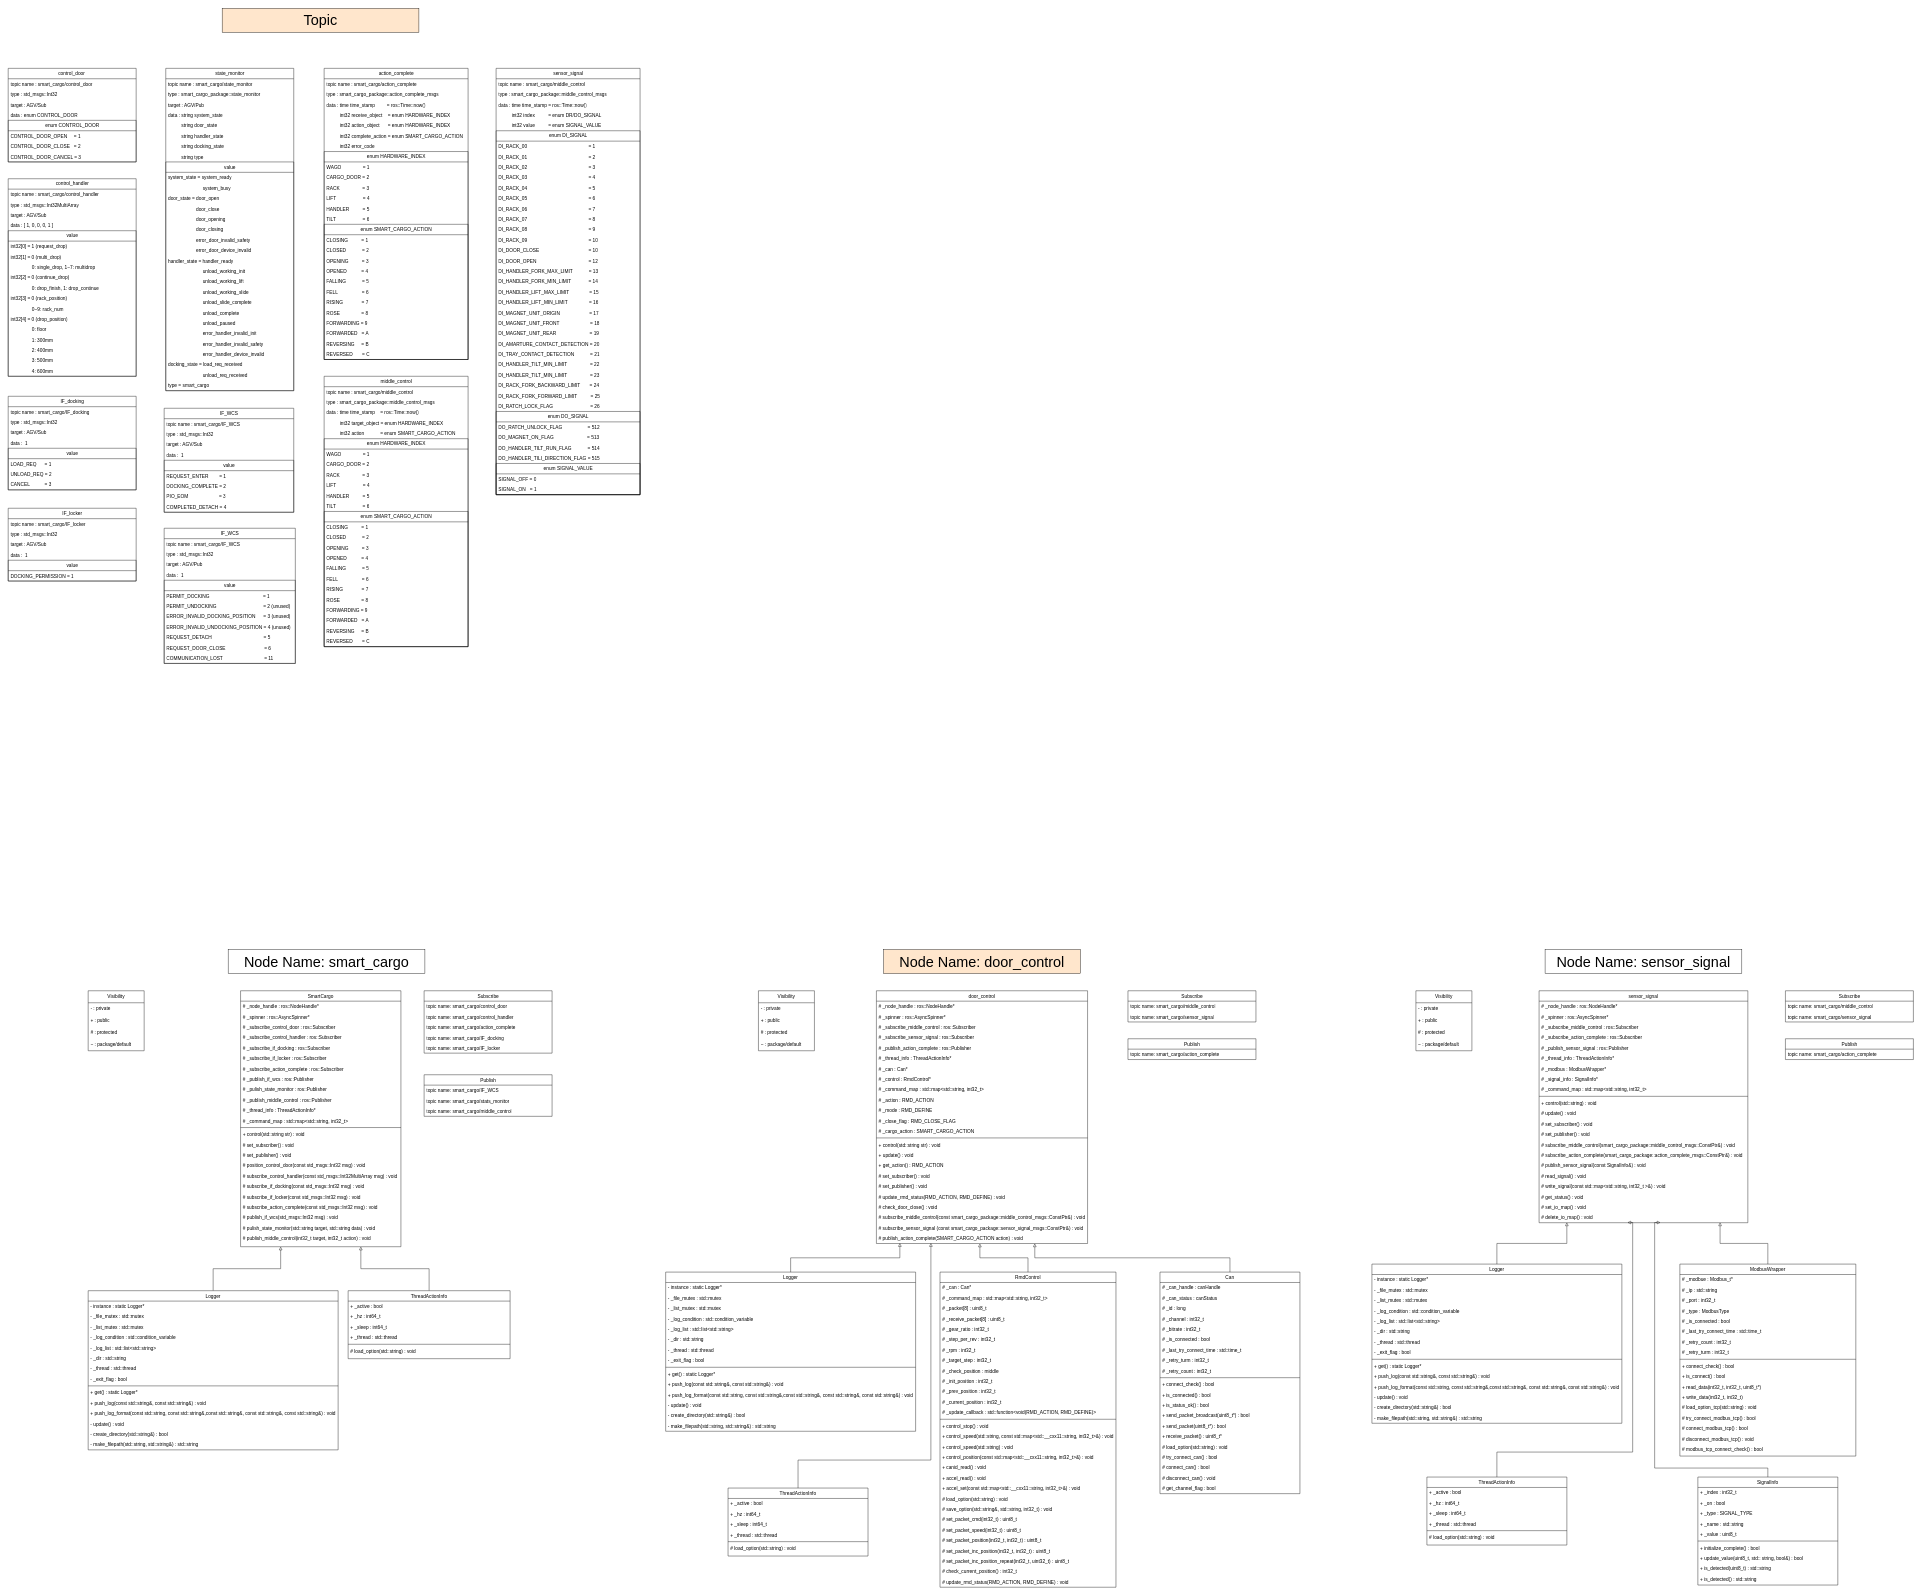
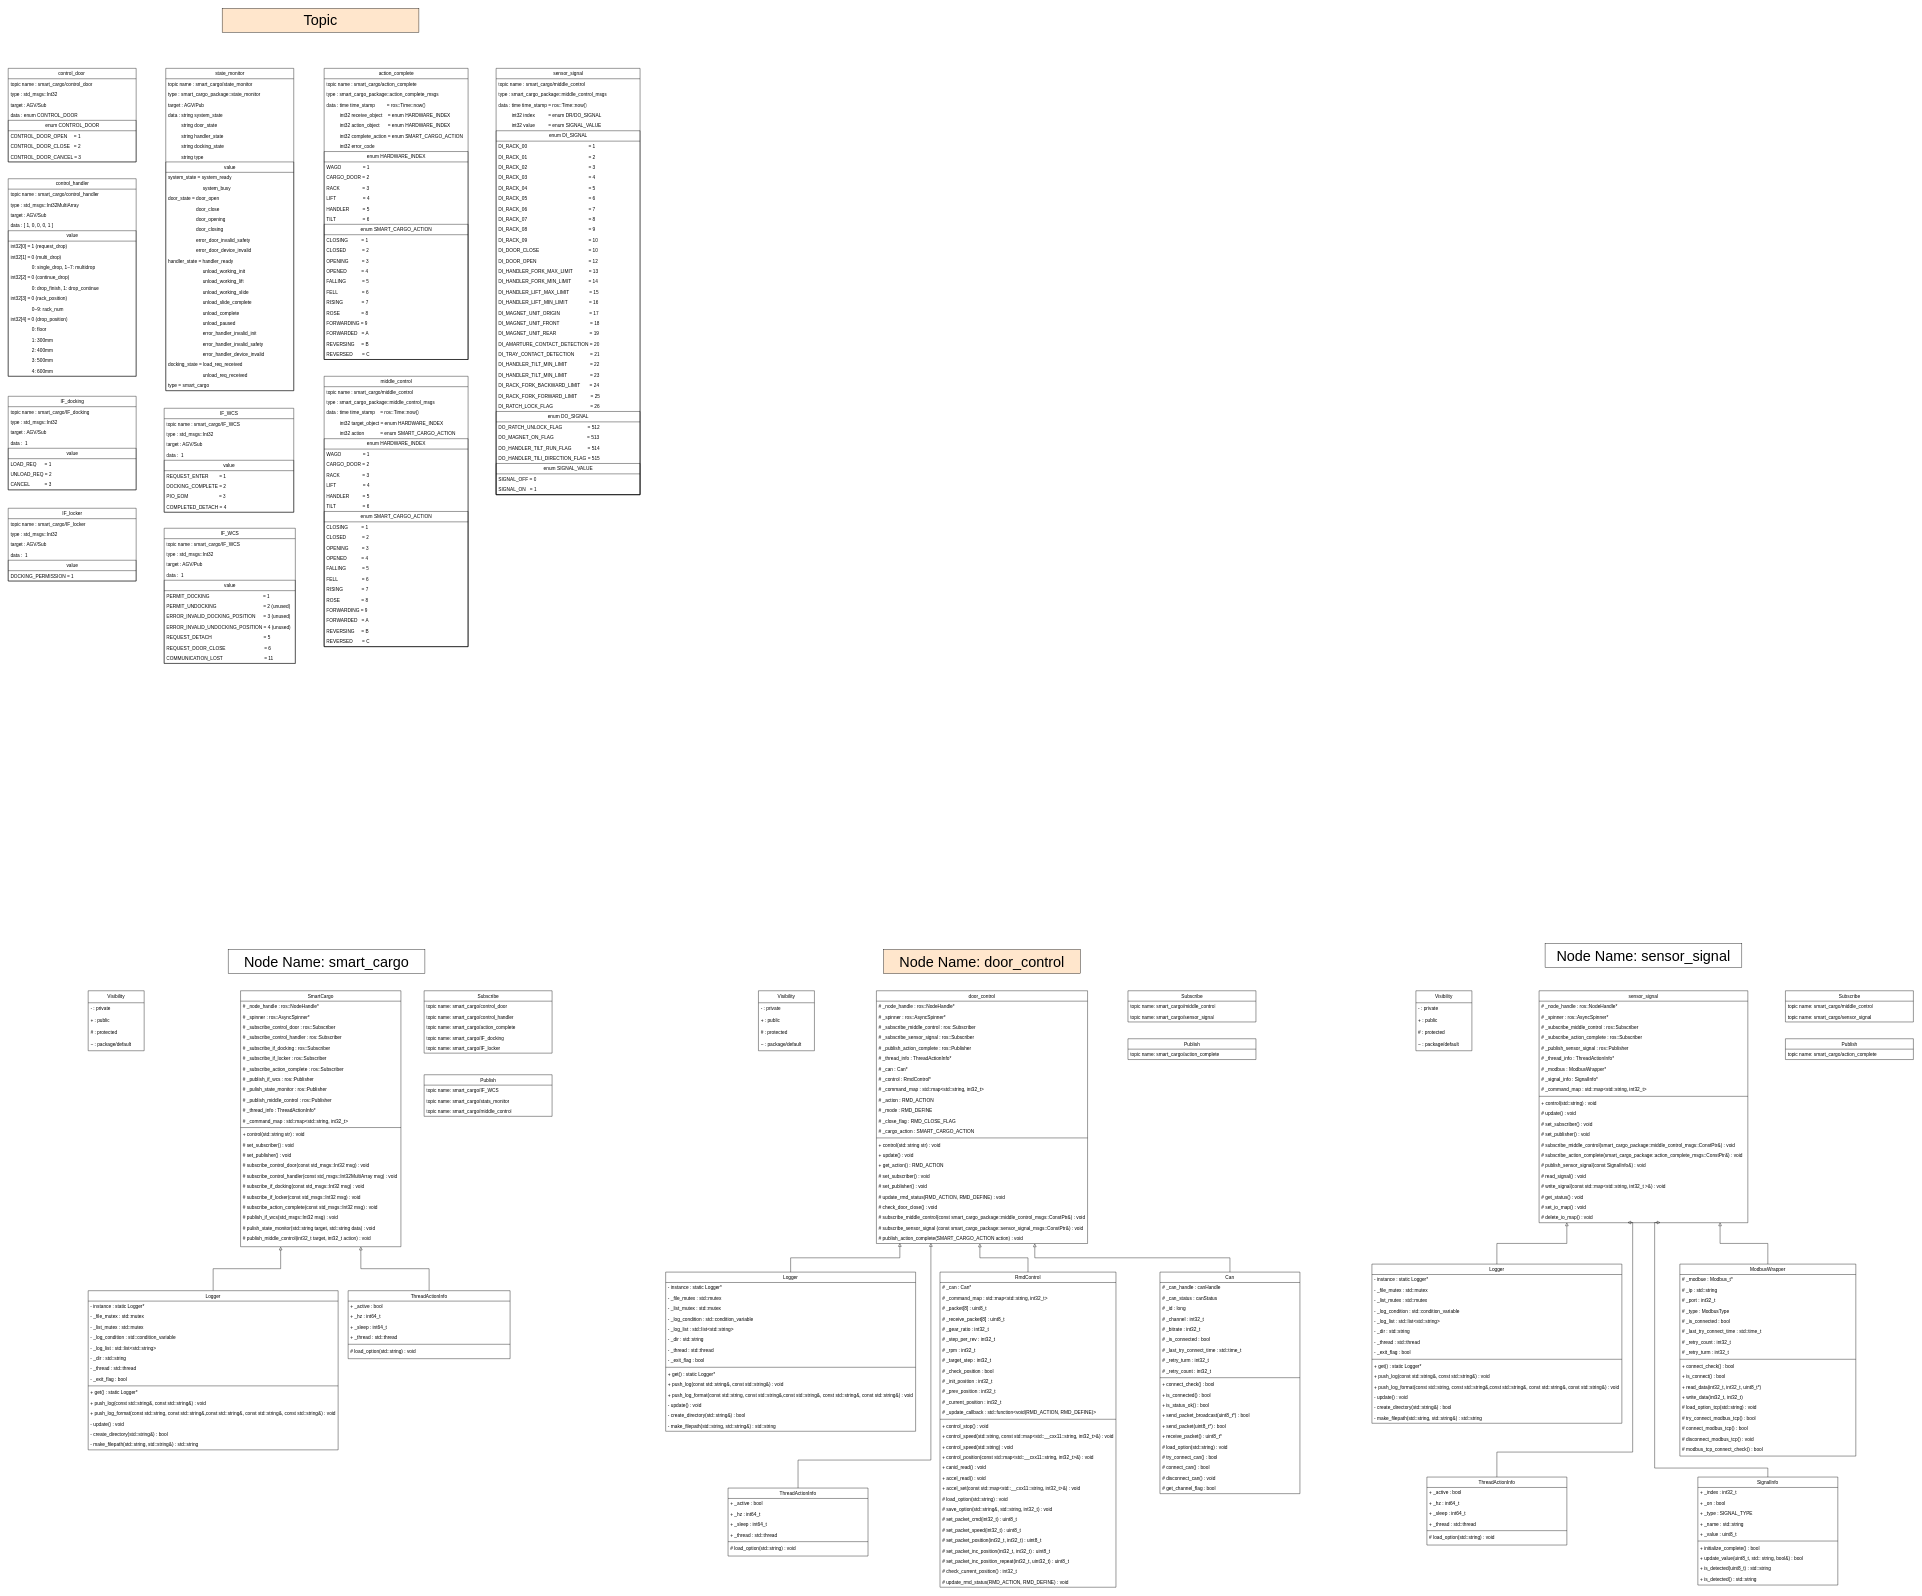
- <mxCell id="412" value="&lt;font style=&quot;font-size: 36px;&quot;&gt;Node Name: sensor_signal&lt;/font&gt;" style="rounded=0;whiteSpace=wrap;html=1;" vertex="1" parent="1"><mxGeometry x="3863" y="2373.5" width="492" height="60" as="geometry" /></mxCell>
+ <mxCell id="412" value="&lt;font style=&quot;font-size: 36px;&quot;&gt;Node Name: sensor_signal&lt;/font&gt;" style="rounded=0;whiteSpace=wrap;html=1;" vertex="1" parent="1"><mxGeometry x="3863" y="2358.5" width="492" height="60" as="geometry" /></mxCell>
- <mxCell id="110" value="# position_control_door(const std_msgs::Int32 msg) : void" style="text;align=left;verticalAlign=top;spacingLeft=4;spacingRight=4;overflow=hidden;rotatable=0;points=[[0,0.5],[1,0.5]];portConstraint=eastwest;" vertex="1" parent="93"><mxGeometry y="424" width="401" height="26" as="geometry" /></mxCell>
+ <mxCell id="110" value="# subscribe_control_door(const std_msgs::Int32 msg) : void" style="text;align=left;verticalAlign=top;spacingLeft=4;spacingRight=4;overflow=hidden;rotatable=0;points=[[0,0.5],[1,0.5]];portConstraint=eastwest;" vertex="1" parent="93"><mxGeometry y="424" width="401" height="26" as="geometry" /></mxCell>
- <mxCell id="41" value="# _check_position : middle" style="text;align=left;verticalAlign=top;spacingLeft=4;spacingRight=4;overflow=hidden;rotatable=0;points=[[0,0.5],[1,0.5]];portConstraint=eastwest;rounded=0;shadow=0;html=0;" parent="32" vertex="1"><mxGeometry y="234" width="440" height="26" as="geometry" /></mxCell>
+ <mxCell id="41" value="# _check_position : bool" style="text;align=left;verticalAlign=top;spacingLeft=4;spacingRight=4;overflow=hidden;rotatable=0;points=[[0,0.5],[1,0.5]];portConstraint=eastwest;rounded=0;shadow=0;html=0;" parent="32" vertex="1"><mxGeometry y="234" width="440" height="26" as="geometry" /></mxCell>
